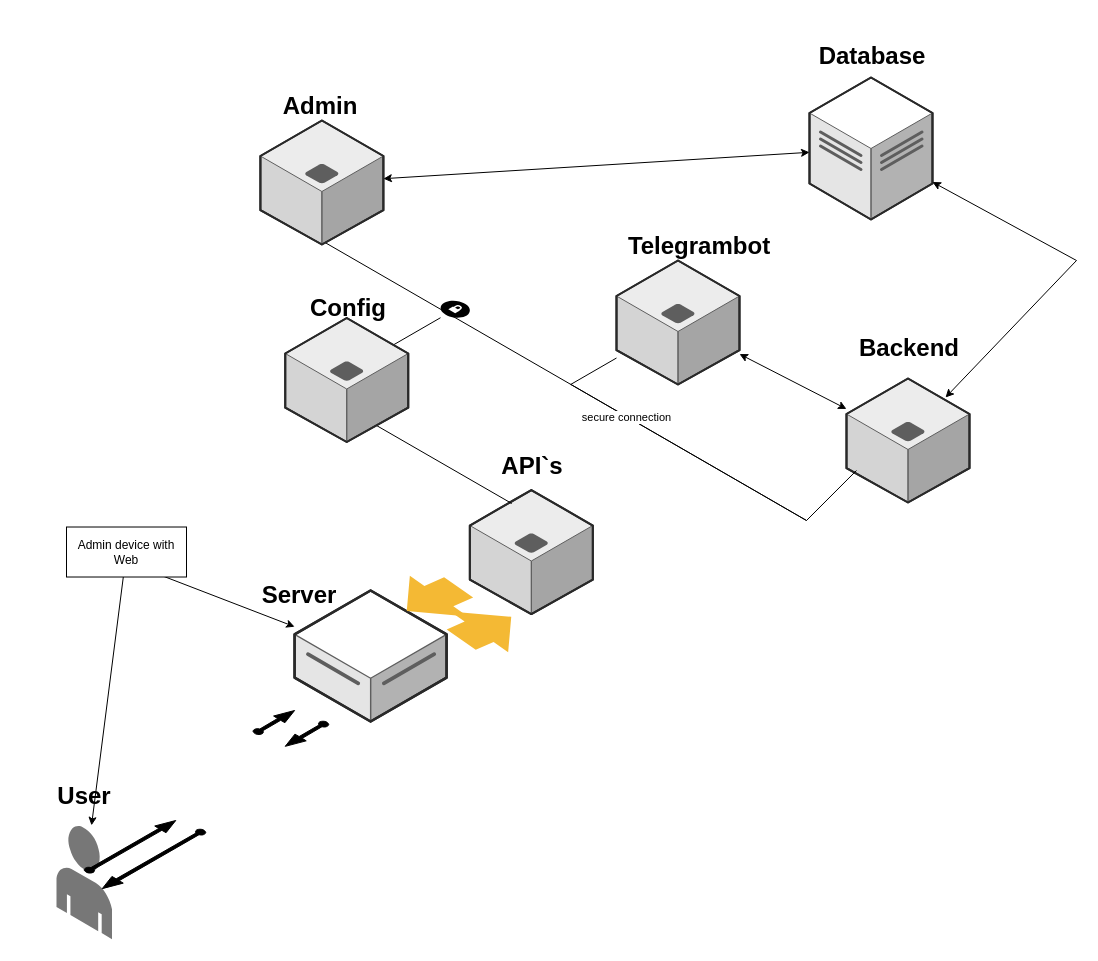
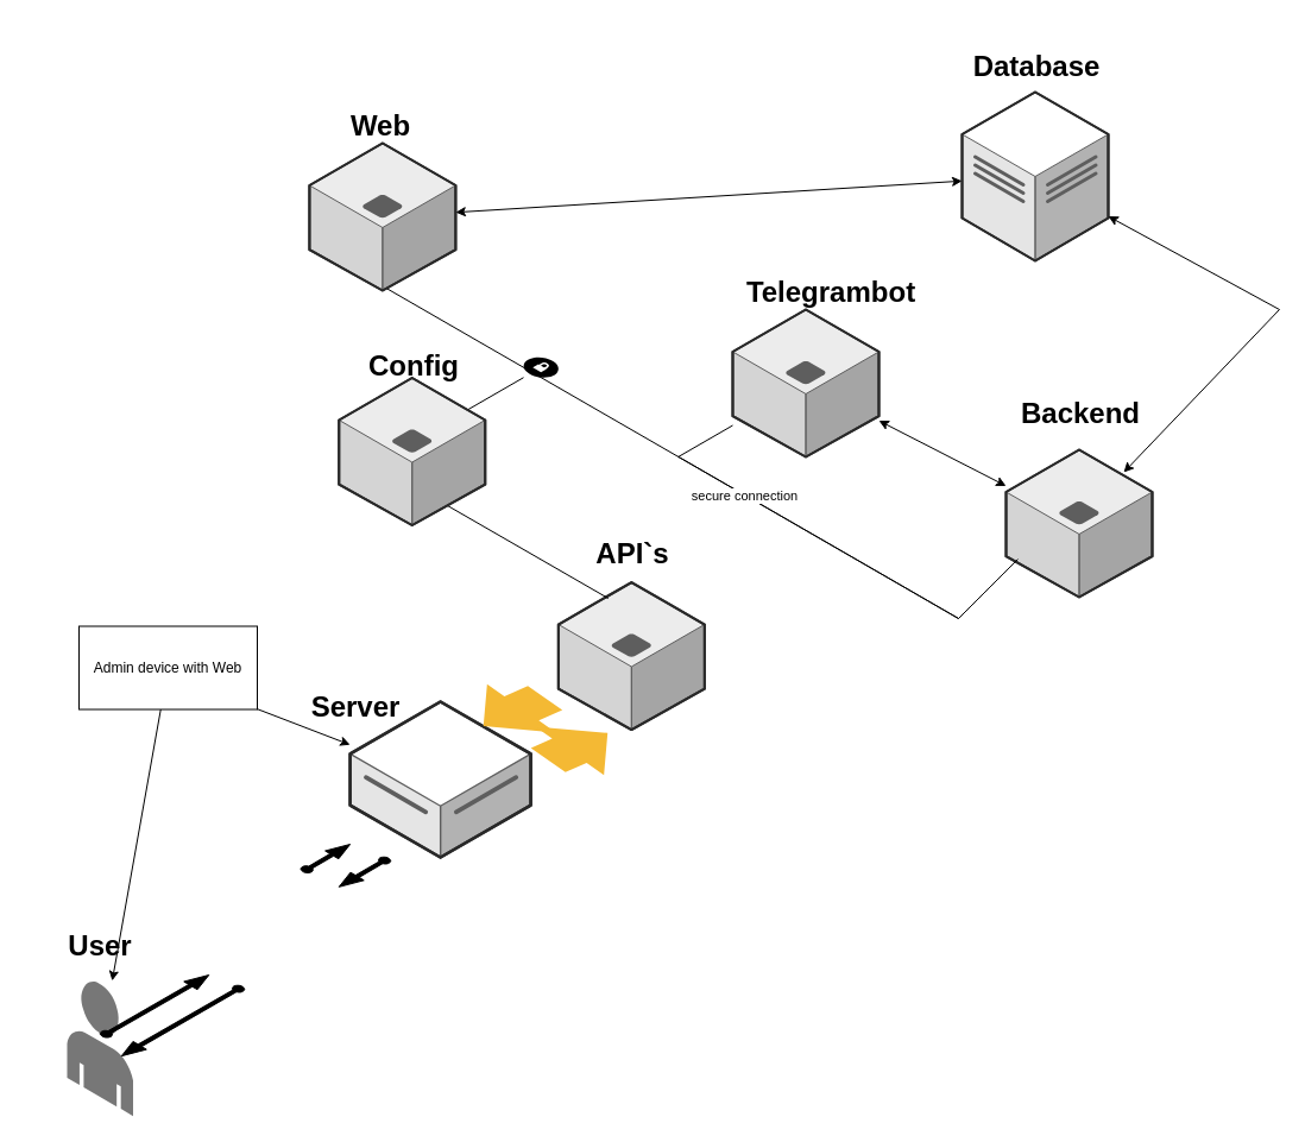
- <mxCell id="20" value="&lt;h1&gt;Admin&lt;br&gt;&lt;/h1&gt;" style="text;html=1;strokeColor=none;fillColor=none;align=center;verticalAlign=middle;whiteSpace=wrap;rounded=0;" vertex="1" parent="1"><mxGeometry x="256.9" y="70" width="126" height="72" as="geometry" /></mxCell>
+ <mxCell id="20" value="&lt;h1&gt;Web&lt;br&gt;&lt;/h1&gt;" style="text;html=1;strokeColor=none;fillColor=none;align=center;verticalAlign=middle;whiteSpace=wrap;rounded=0;" vertex="1" parent="1"><mxGeometry x="256.9" y="70" width="126" height="72" as="geometry" /></mxCell>
- <mxCell id="26" value="Admin device with Web" style="rounded=0;whiteSpace=wrap;html=1;" vertex="1" parent="1"><mxGeometry x="66" y="526.51" width="120" height="50" as="geometry" /></mxCell>
+ <mxCell id="26" value="Admin device with Web" style="rounded=0;whiteSpace=wrap;html=1;" vertex="1" parent="1"><mxGeometry x="66" y="526.51" width="150" height="70" as="geometry" /></mxCell>
